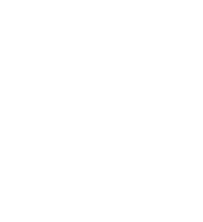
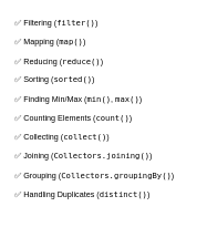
+ <mxCell id="2" value="✅ Filtering (&lt;code data-start=&quot;6710&quot; data-end=&quot;6720&quot;&gt;filter()&lt;/code&gt;)&lt;br data-start=&quot;6721&quot; data-end=&quot;6724&quot;&gt;&#10;✅ Mapping (&lt;code data-start=&quot;6735&quot; data-end=&quot;6742&quot;&gt;map()&lt;/code&gt;)&lt;br data-start=&quot;6743&quot; data-end=&quot;6746&quot;&gt;&#10;✅ Reducing (&lt;code data-start=&quot;6758&quot; data-end=&quot;6768&quot;&gt;reduce()&lt;/code&gt;)&lt;br data-start=&quot;6769&quot; data-end=&quot;6772&quot;&gt;&#10;✅ Sorting (&lt;code data-start=&quot;6783&quot; data-end=&quot;6793&quot;&gt;sorted()&lt;/code&gt;)&lt;br data-start=&quot;6794&quot; data-end=&quot;6797&quot;&gt;&#10;✅ Finding Min/Max (&lt;code data-start=&quot;6816&quot; data-end=&quot;6823&quot;&gt;min()&lt;/code&gt;, &lt;code data-start=&quot;6825&quot; data-end=&quot;6832&quot;&gt;max()&lt;/code&gt;)&lt;br data-start=&quot;6833&quot; data-end=&quot;6836&quot;&gt;&#10;✅ Counting Elements (&lt;code data-start=&quot;6857&quot; data-end=&quot;6866&quot;&gt;count()&lt;/code&gt;)&lt;br data-start=&quot;6867&quot; data-end=&quot;6870&quot;&gt;&#10;✅ Collecting (&lt;code data-start=&quot;6884&quot; data-end=&quot;6895&quot;&gt;collect()&lt;/code&gt;)&lt;br data-start=&quot;6896&quot; data-end=&quot;6899&quot;&gt;&#10;✅ Joining (&lt;code data-start=&quot;6910&quot; data-end=&quot;6932&quot;&gt;Collectors.joining()&lt;/code&gt;)&lt;br data-start=&quot;6933&quot; data-end=&quot;6936&quot;&gt;&#10;✅ Grouping (&lt;code data-start=&quot;6948&quot; data-end=&quot;6973&quot;&gt;Collectors.groupingBy()&lt;/code&gt;)&lt;br data-start=&quot;6974&quot; data-end=&quot;6977&quot;&gt;&#10;✅ Handling Duplicates (&lt;code data-start=&quot;7000&quot; data-end=&quot;7012&quot;&gt;distinct()&lt;/code&gt;)" style="text;whiteSpace=wrap;html=1;" vertex="1" parent="1"><mxGeometry x="20" y="20" width="270" height="300" as="geometry" /></mxCell>
